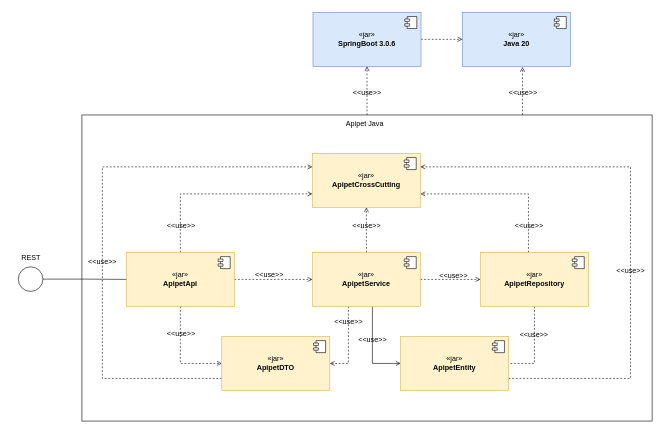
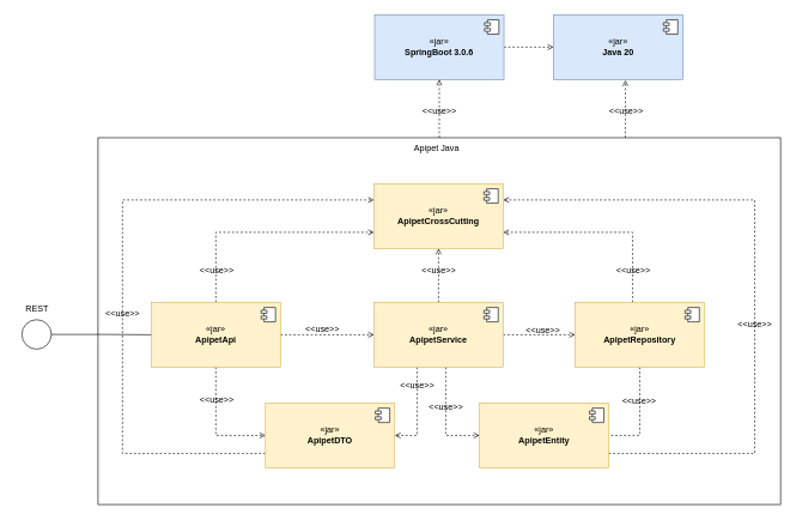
- <mxCell id="14" style="edgeStyle=orthogonalEdgeStyle;rounded=0;orthogonalLoop=1;jettySize=auto;html=1;entryX=0;entryY=0.5;entryDx=0;entryDy=0;endArrow=open;endFill=0;dashed=0;" edge="1" parent="1" source="16" target="23"><mxGeometry relative="1" as="geometry"><Array as="points"><mxPoint x="620" y="605" /></Array></mxGeometry></mxCell>
+ <mxCell id="14" style="edgeStyle=orthogonalEdgeStyle;rounded=0;orthogonalLoop=1;jettySize=auto;html=1;entryX=0;entryY=0.5;entryDx=0;entryDy=0;endArrow=open;endFill=0;dashed=1;" edge="1" parent="1" source="16" target="23"><mxGeometry relative="1" as="geometry"><Array as="points"><mxPoint x="620" y="605" /></Array></mxGeometry></mxCell>
